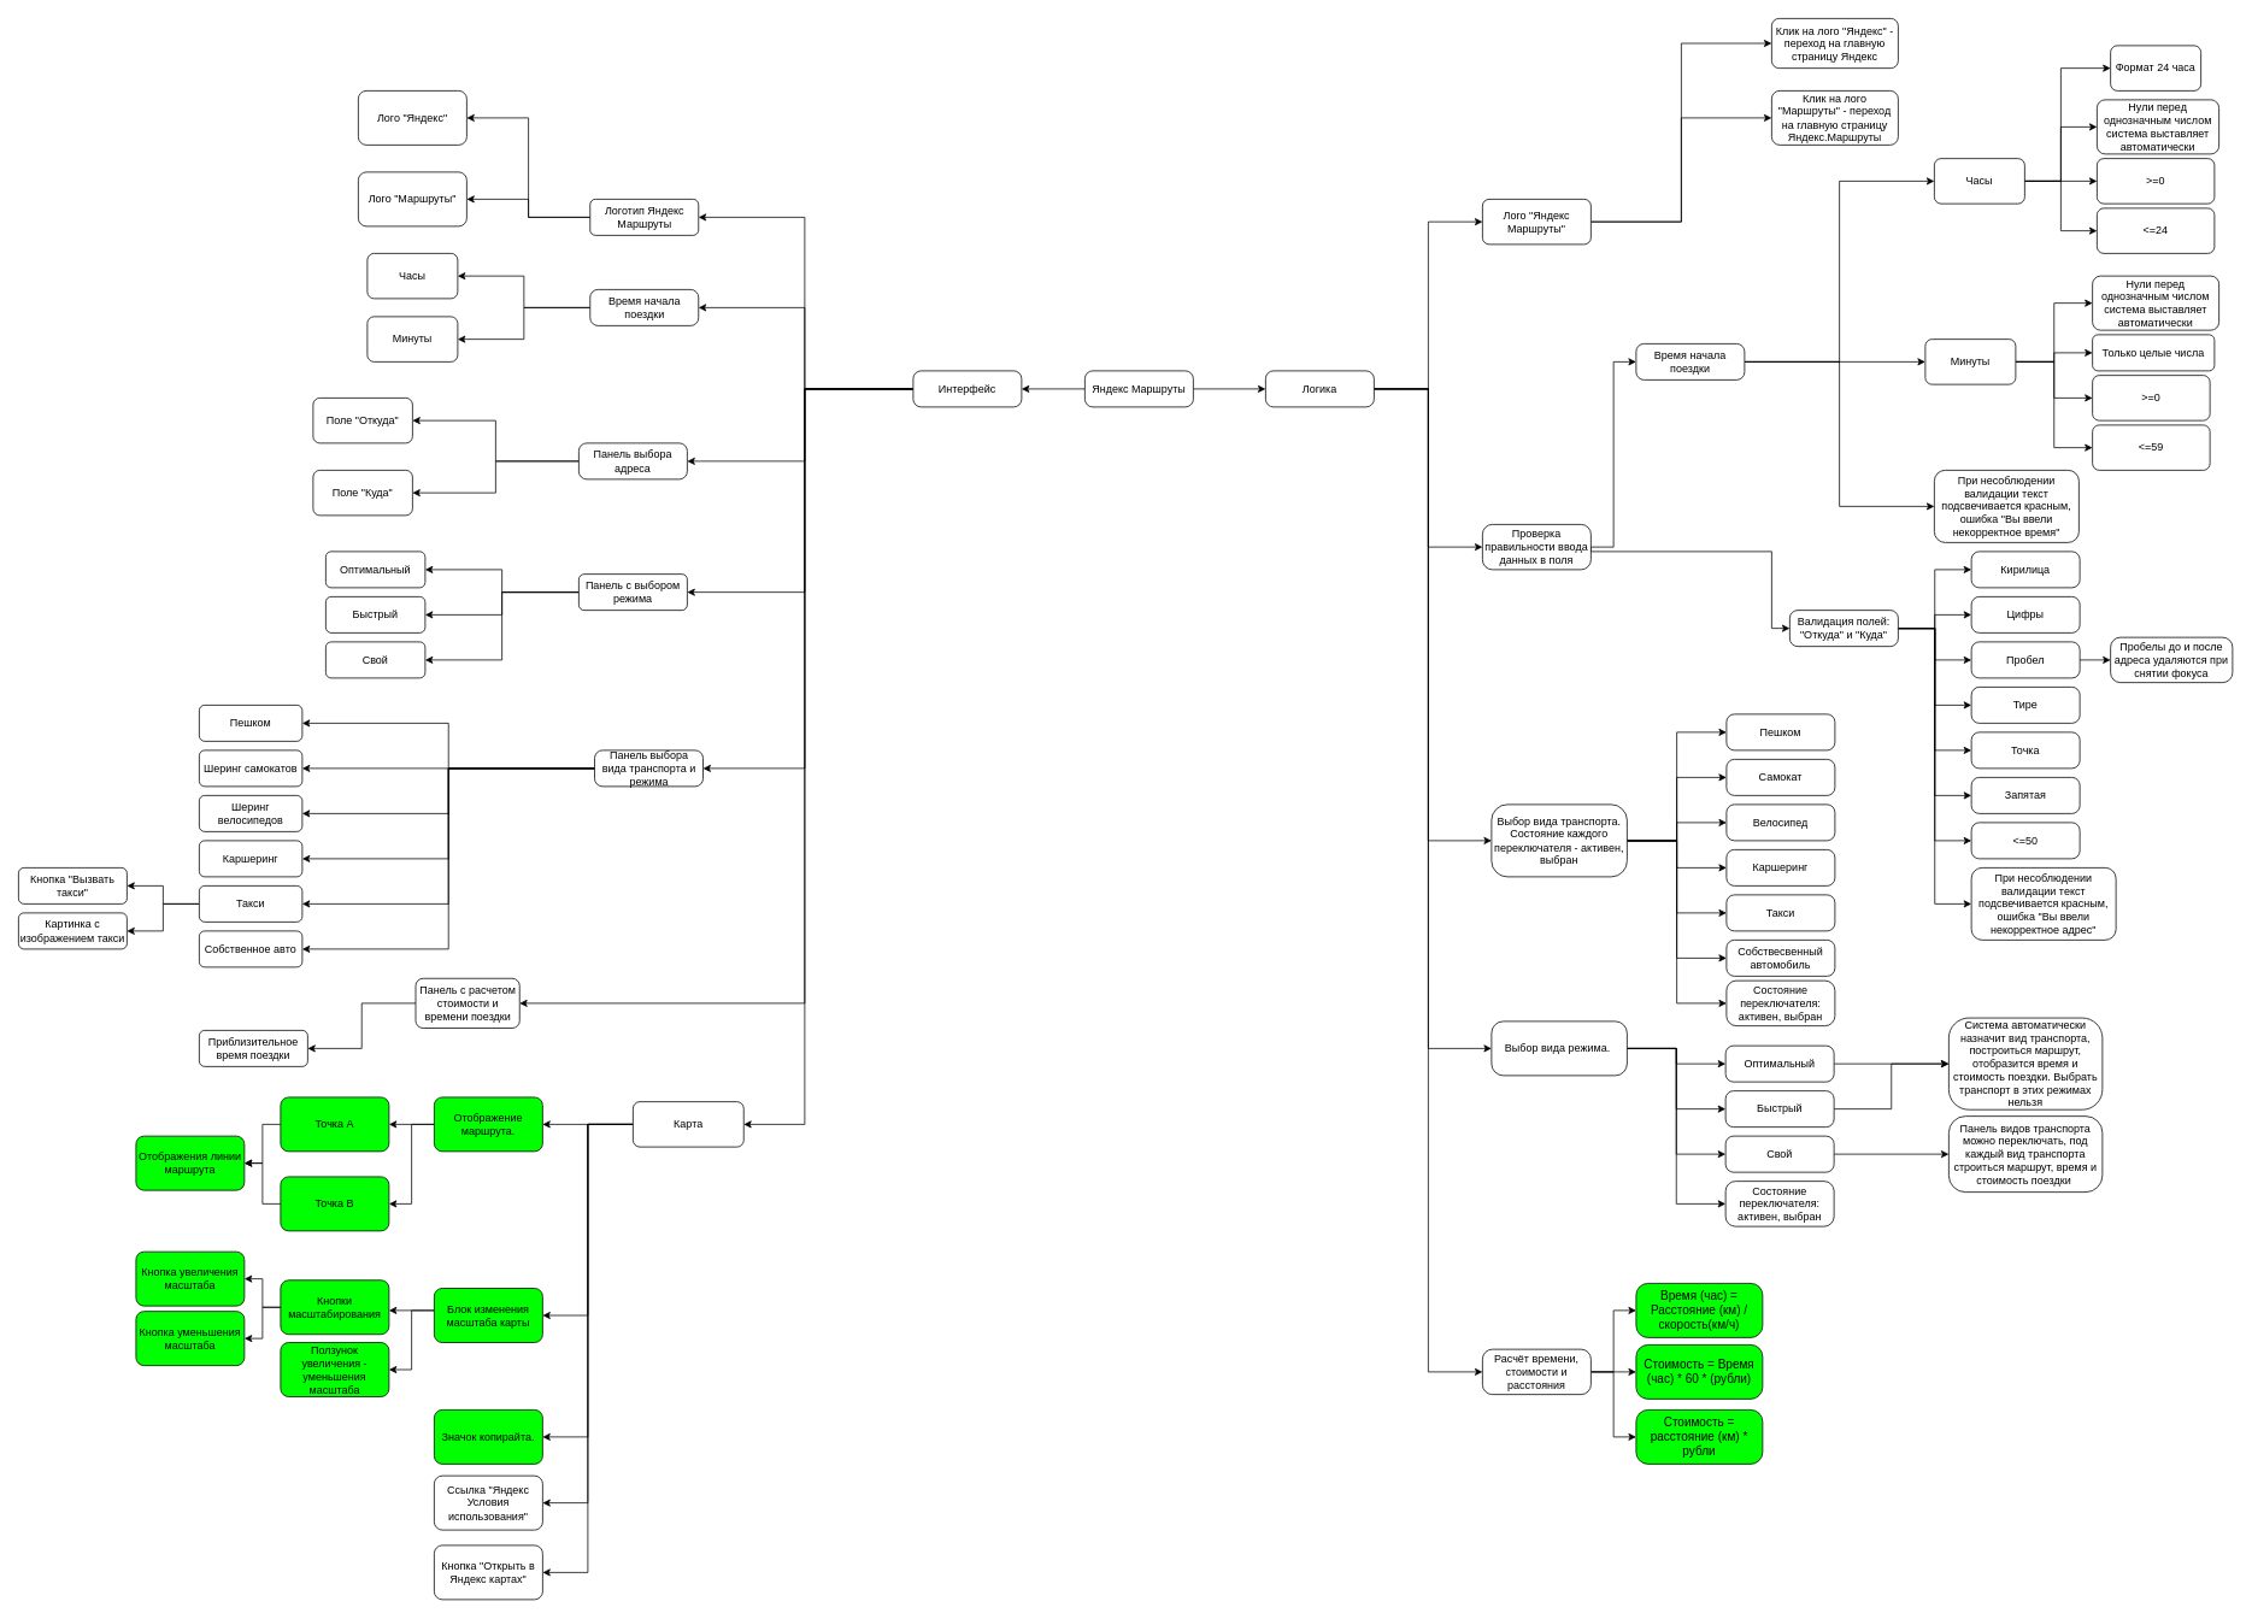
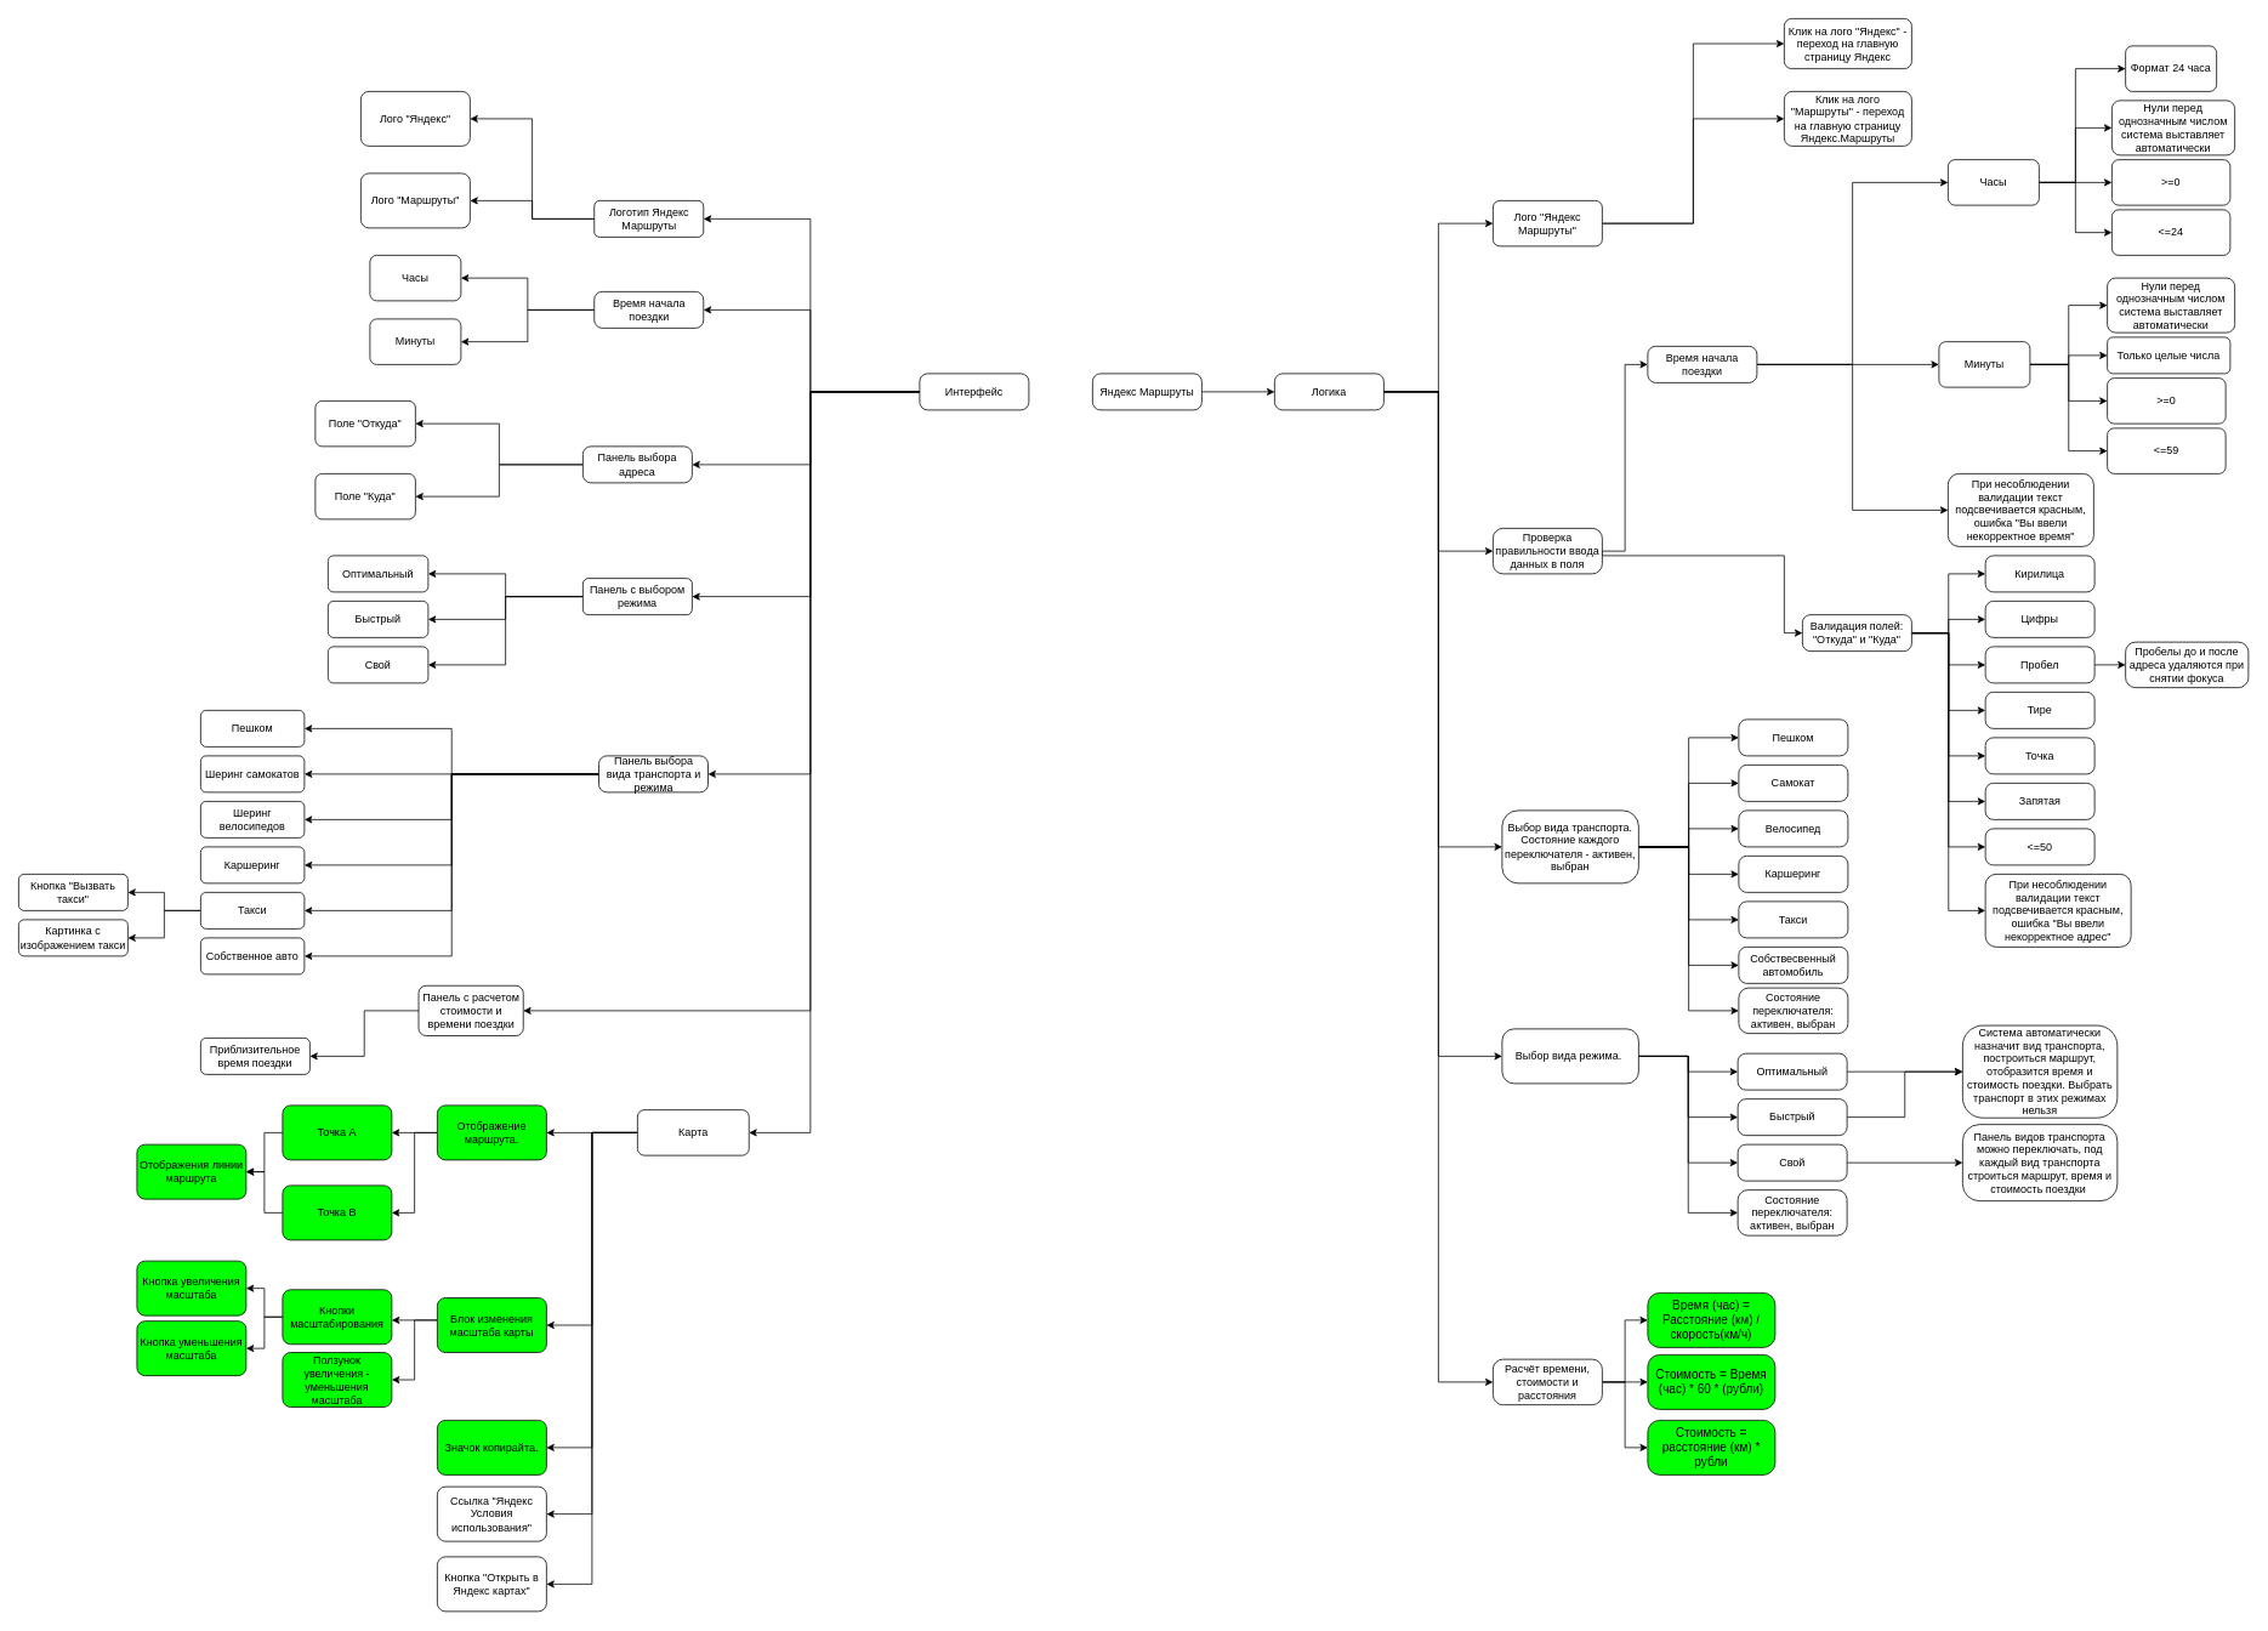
- <mxCell id="2" style="edgeStyle=none;rounded=0;orthogonalLoop=1;jettySize=auto;html=1;exitX=0;exitY=0.5;exitDx=0;exitDy=0;entryX=1;entryY=0.5;entryDx=0;entryDy=0;" parent="1" source="4" target="12" edge="1"><mxGeometry relative="1" as="geometry"><mxPoint x="1140" y="430" as="targetPoint" /></mxGeometry></mxCell>
